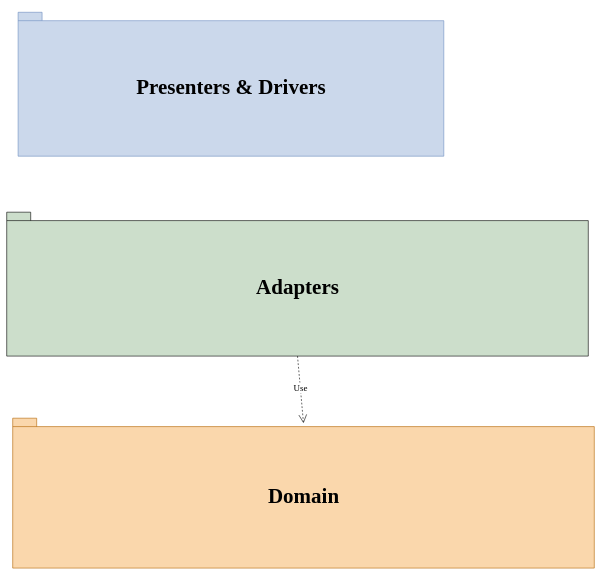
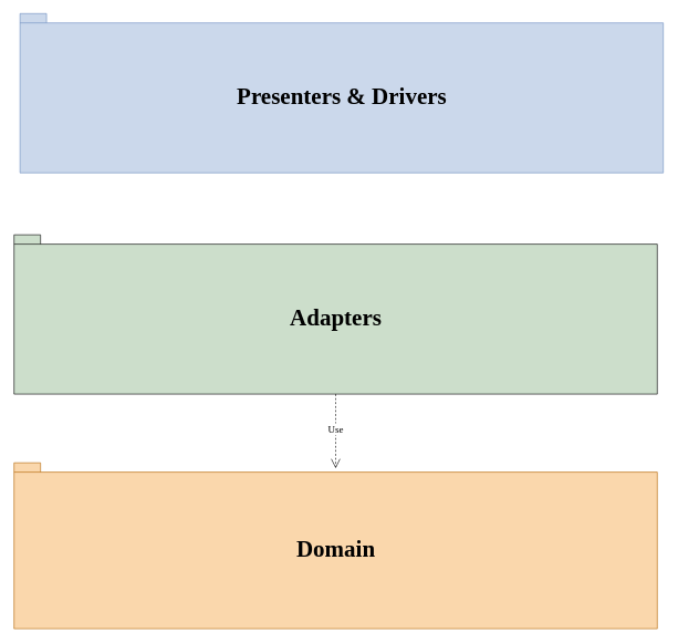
- <mxCell id="2" value="&lt;font style=&quot;font-size: 35px&quot;&gt;Presenters &amp;amp; Drivers&lt;/font&gt;" style="shape=folder;fontStyle=1;spacingTop=10;tabWidth=40;tabHeight=14;tabPosition=left;html=1;fontSize=15;labelPosition=center;verticalLabelPosition=middle;align=center;verticalAlign=middle;fontFamily=Verdana;fillColor=#CBD8EB;strokeColor=#6c8ebf;" parent="1" vertex="1"><mxGeometry x="29" y="20" width="710" height="240" as="geometry" /></mxCell>
+ <mxCell id="2" value="&lt;font style=&quot;font-size: 35px&quot;&gt;Presenters &amp;amp; Drivers&lt;/font&gt;" style="shape=folder;fontStyle=1;spacingTop=10;tabWidth=40;tabHeight=14;tabPosition=left;html=1;fontSize=15;labelPosition=center;verticalLabelPosition=middle;align=center;verticalAlign=middle;fontFamily=Verdana;fillColor=#CBD8EB;strokeColor=#6c8ebf;" parent="1" vertex="1"><mxGeometry x="29" y="20" width="970" height="240" as="geometry" /></mxCell>
- <mxCell id="5" value="&lt;font style=&quot;font-size: 35px&quot;&gt;Adapters&lt;/font&gt;" style="shape=folder;fontStyle=1;spacingTop=10;tabWidth=40;tabHeight=14;tabPosition=left;html=1;fontSize=15;labelPosition=center;verticalLabelPosition=middle;align=center;verticalAlign=middle;fontFamily=Verdana;fillColor=#CCDECB;strokeColor=#000000;" parent="1" vertex="1"><mxGeometry x="10" y="353.41" width="970" height="240" as="geometry" /></mxCell>
+ <mxCell id="5" value="&lt;font style=&quot;font-size: 35px&quot;&gt;Adapters&lt;/font&gt;" style="shape=folder;fontStyle=1;spacingTop=10;tabWidth=40;tabHeight=14;tabPosition=left;html=1;fontSize=15;labelPosition=center;verticalLabelPosition=middle;align=center;verticalAlign=middle;fontFamily=Verdana;fillColor=#CCDECB;strokeColor=#000000;" parent="1" vertex="1"><mxGeometry x="20" y="353.41" width="970" height="240" as="geometry" /></mxCell>
